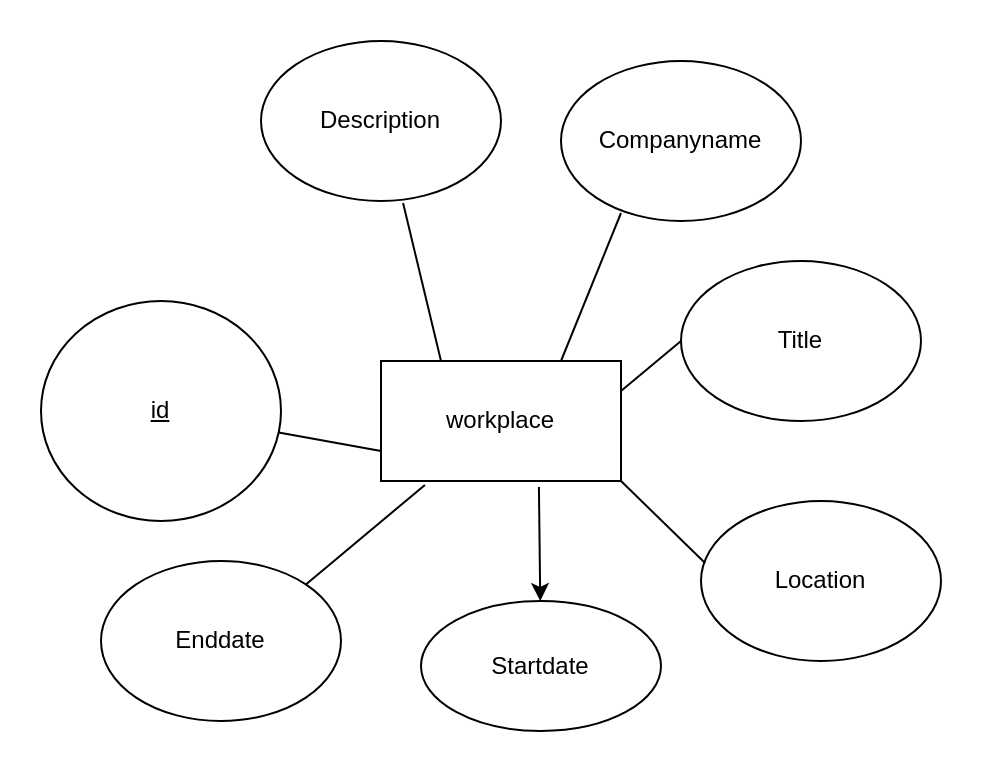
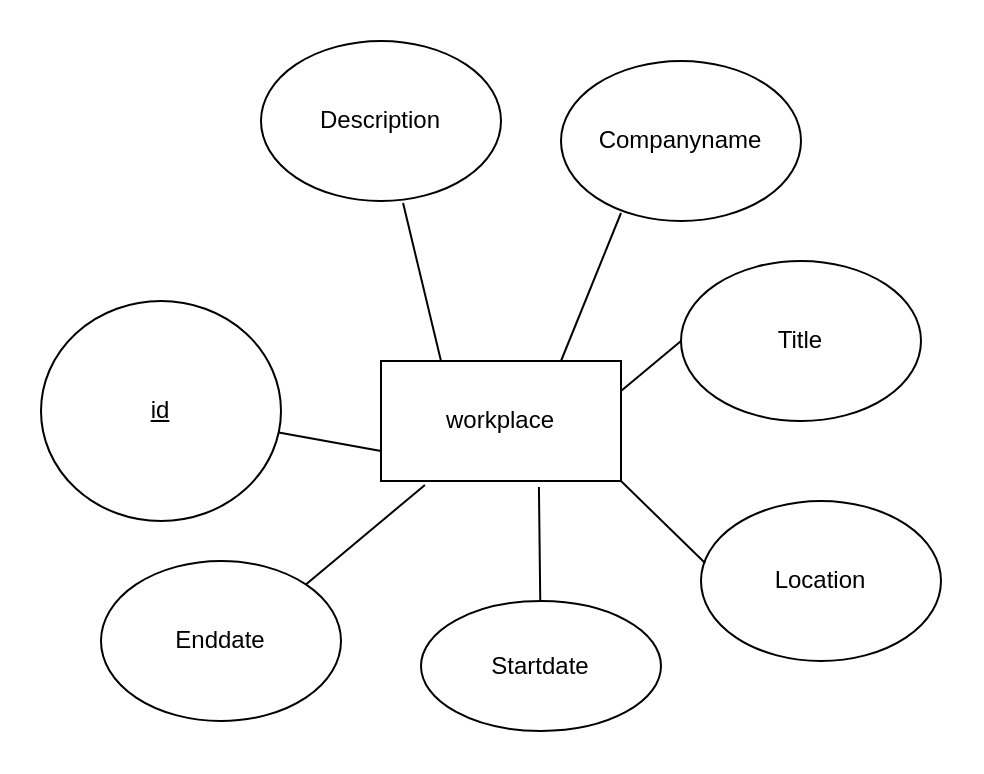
- <mxCell id="14" value="" style="endArrow=classic;html=1;exitX=0.658;exitY=1.05;exitDx=0;exitDy=0;exitPerimeter=0;" edge="1" parent="1" source="2" target="7"><mxGeometry width="50" height="50" relative="1" as="geometry"><mxPoint x="320" y="250" as="sourcePoint" /><mxPoint x="362.04" y="291.04" as="targetPoint" /></mxGeometry></mxCell>
+ <mxCell id="14" value="" style="endArrow=none;html=1;exitX=0.658;exitY=1.05;exitDx=0;exitDy=0;exitPerimeter=0;" edge="1" parent="1" source="2" target="7"><mxGeometry width="50" height="50" relative="1" as="geometry"><mxPoint x="320" y="250" as="sourcePoint" /><mxPoint x="362.04" y="291.04" as="targetPoint" /></mxGeometry></mxCell>
